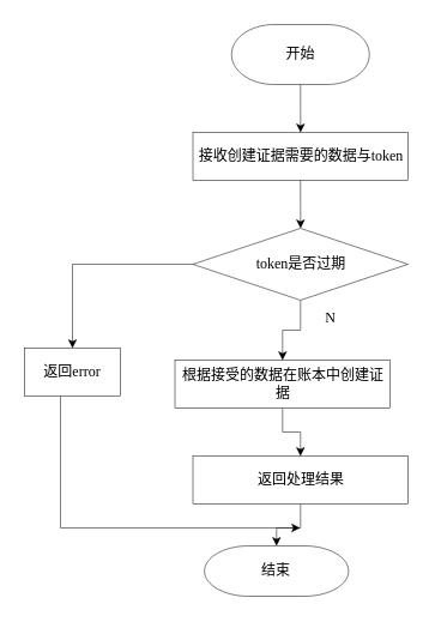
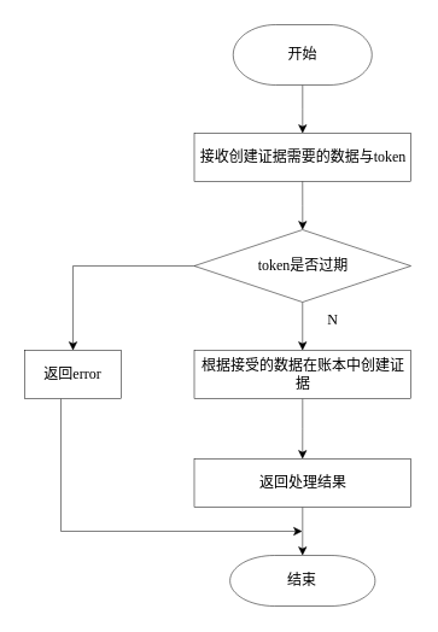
- <mxCell id="14" value="根据接受的数据在账本中创建证据" style="whiteSpace=wrap;html=1;strokeWidth=0.5;fontFamily=宋体;" parent="1" vertex="1"><mxGeometry x="145.51" y="300" width="179.5" height="40" as="geometry" /></mxCell>
+ <mxCell id="14" value="根据接受的数据在账本中创建证据" style="whiteSpace=wrap;html=1;strokeWidth=0.5;fontFamily=宋体;" parent="1" vertex="1"><mxGeometry x="160.51" y="290" width="179.5" height="40" as="geometry" /></mxCell>
- <mxCell id="9" value="结束" style="strokeWidth=0.5;html=1;shape=mxgraph.flowchart.terminator;whiteSpace=wrap;fontFamily=宋体;" parent="1" vertex="1"><mxGeometry x="170.13" y="455" width="120.25" height="42" as="geometry" /></mxCell>
+ <mxCell id="9" value="结束" style="strokeWidth=0.5;html=1;shape=mxgraph.flowchart.terminator;whiteSpace=wrap;fontFamily=宋体;" parent="1" vertex="1"><mxGeometry x="190.13" y="460" width="120.25" height="42" as="geometry" /></mxCell>
